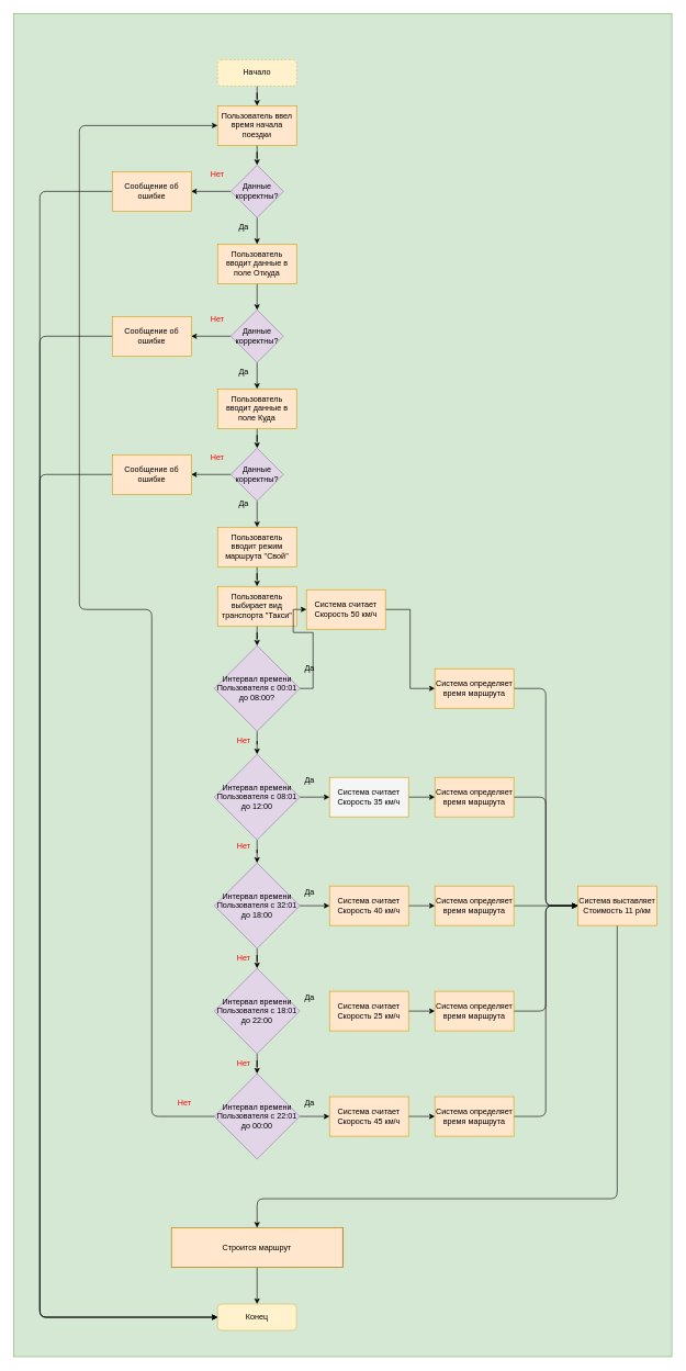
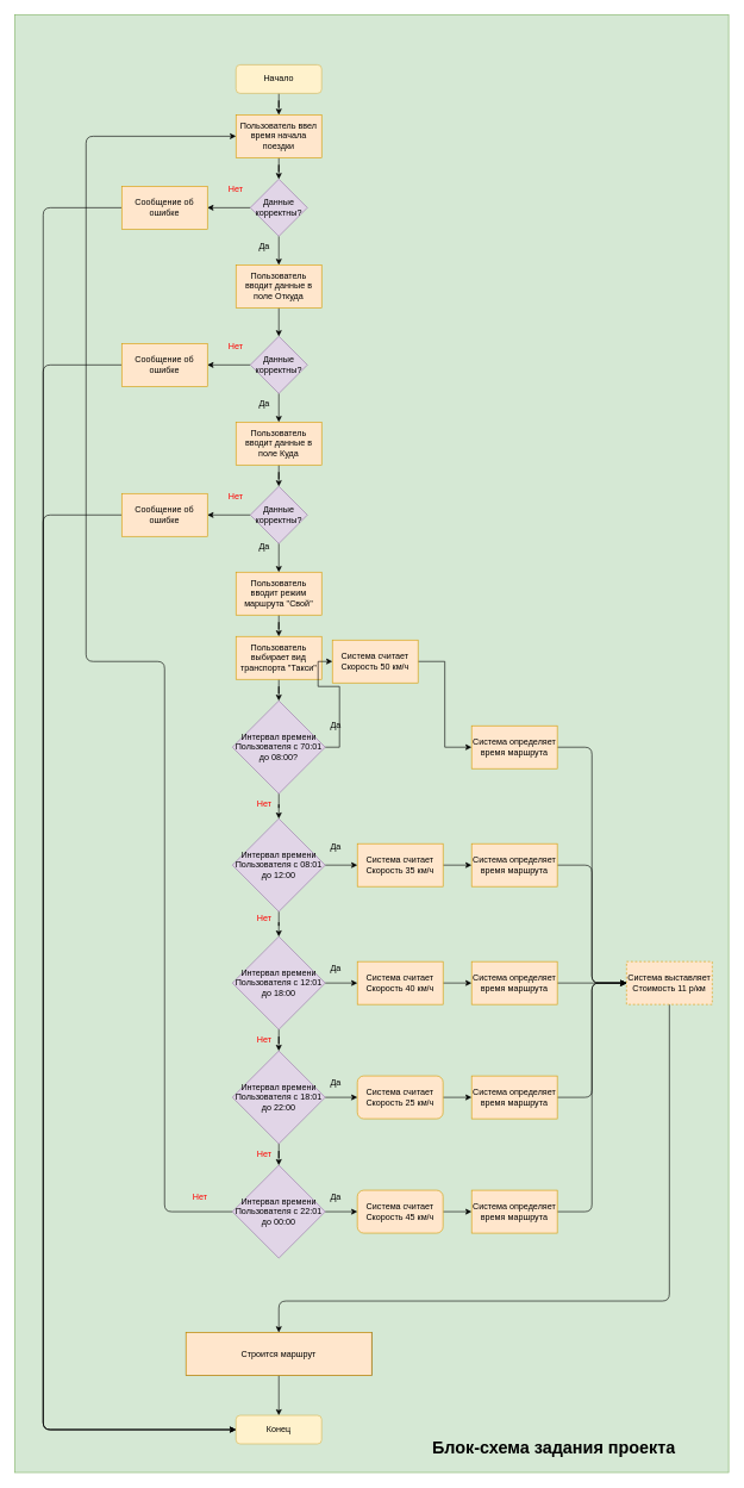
- <mxCell id="4" value="Начало" style="rounded=1;whiteSpace=wrap;html=1;fontSize=12;glass=0;strokeWidth=1;shadow=0;fillColor=#fff2cc;strokeColor=#d6b656;dashed=1;" parent="1" vertex="1"><mxGeometry x="330" y="90" width="120" height="40" as="geometry" /></mxCell>
+ <mxCell id="4" value="Начало" style="rounded=1;whiteSpace=wrap;html=1;fontSize=12;glass=0;strokeWidth=1;shadow=0;fillColor=#fff2cc;strokeColor=#d6b656;" parent="1" vertex="1"><mxGeometry x="330" y="90" width="120" height="40" as="geometry" /></mxCell>
- <mxCell id="63" value="Интервал времени Пользователя с 00:01 до 08:00?" style="rhombus;whiteSpace=wrap;html=1;rounded=0;glass=0;strokeWidth=1;shadow=0;fillColor=#e1d5e7;strokeColor=#9673a6;" parent="1" vertex="1"><mxGeometry x="325" y="980" width="130" height="130" as="geometry" /></mxCell>
+ <mxCell id="63" value="Интервал времени Пользователя с 70:01 до 08:00?" style="rhombus;whiteSpace=wrap;html=1;rounded=0;glass=0;strokeWidth=1;shadow=0;fillColor=#e1d5e7;strokeColor=#9673a6;" parent="1" vertex="1"><mxGeometry x="325" y="980" width="130" height="130" as="geometry" /></mxCell>
- <mxCell id="43" value="Система считает Скорость 35 км/ч" style="whiteSpace=wrap;html=1;rounded=0;glass=0;strokeWidth=1;shadow=0;fillColor=#f5f5f5;strokeColor=#d79b00;" parent="1" vertex="1"><mxGeometry x="500" y="1180" width="120" height="60" as="geometry" /></mxCell>
+ <mxCell id="43" value="Система считает Скорость 35 км/ч" style="whiteSpace=wrap;html=1;rounded=0;glass=0;strokeWidth=1;shadow=0;fillColor=#ffe6cc;strokeColor=#d79b00;" parent="1" vertex="1"><mxGeometry x="500" y="1180" width="120" height="60" as="geometry" /></mxCell>
- <mxCell id="70" value="Интервал времени Пользователя с 32:01 до 18:00" style="rhombus;whiteSpace=wrap;html=1;rounded=0;glass=0;strokeWidth=1;shadow=0;fillColor=#e1d5e7;strokeColor=#9673a6;" parent="1" vertex="1"><mxGeometry x="325" y="1310" width="130" height="130" as="geometry" /></mxCell>
+ <mxCell id="70" value="Интервал времени Пользователя с 12:01 до 18:00" style="rhombus;whiteSpace=wrap;html=1;rounded=0;glass=0;strokeWidth=1;shadow=0;fillColor=#e1d5e7;strokeColor=#9673a6;" parent="1" vertex="1"><mxGeometry x="325" y="1310" width="130" height="130" as="geometry" /></mxCell>
- <mxCell id="39" value="Система выставляет Стоимость 11 р/км" style="whiteSpace=wrap;html=1;rounded=0;glass=0;strokeWidth=1;shadow=0;fillColor=#ffe6cc;strokeColor=#d79b00;" parent="1" vertex="1"><mxGeometry x="877" y="1345" width="120" height="60" as="geometry" /></mxCell>
+ <mxCell id="39" value="Система выставляет Стоимость 11 р/км" style="whiteSpace=wrap;html=1;rounded=0;glass=0;strokeWidth=1;shadow=0;fillColor=#ffe6cc;strokeColor=#d79b00;dashed=1;" parent="1" vertex="1"><mxGeometry x="877" y="1345" width="120" height="60" as="geometry" /></mxCell>
+ <mxCell id="72" style="edgeStyle=orthogonalEdgeStyle;rounded=0;orthogonalLoop=1;jettySize=auto;html=1;entryX=0;entryY=0.5;entryDx=0;entryDy=0;" parent="1" source="73" target="47" edge="1"><mxGeometry relative="1" as="geometry" /></mxCell>
- <mxCell id="47" value="Система считает Скорость 25 км/ч" style="whiteSpace=wrap;html=1;rounded=0;glass=0;strokeWidth=1;shadow=0;fillColor=#ffe6cc;strokeColor=#d79b00;" parent="1" vertex="1"><mxGeometry x="500" y="1505" width="120" height="60" as="geometry" /></mxCell>
+ <mxCell id="47" value="Система считает Скорость 25 км/ч" style="whiteSpace=wrap;html=1;glass=0;strokeWidth=1;shadow=0;fillColor=#ffe6cc;strokeColor=#d79b00;rounded=1;" parent="1" vertex="1"><mxGeometry x="500" y="1505" width="120" height="60" as="geometry" /></mxCell>
- <mxCell id="49" value="Система считает Скорость 45 км/ч" style="whiteSpace=wrap;html=1;rounded=0;glass=0;strokeWidth=1;shadow=0;fillColor=#ffe6cc;strokeColor=#d79b00;" parent="1" vertex="1"><mxGeometry x="500" y="1665" width="120" height="60" as="geometry" /></mxCell>
+ <mxCell id="49" value="Система считает Скорость 45 км/ч" style="whiteSpace=wrap;html=1;glass=0;strokeWidth=1;shadow=0;fillColor=#ffe6cc;strokeColor=#d79b00;rounded=1;" parent="1" vertex="1"><mxGeometry x="500" y="1665" width="120" height="60" as="geometry" /></mxCell>
+ <mxCell id="60" value="&lt;h1&gt;Блок-схема задания проекта&lt;/h1&gt;" style="text;html=1;strokeColor=none;fillColor=none;spacing=5;spacingTop=-20;whiteSpace=wrap;overflow=hidden;rounded=0;" parent="1" vertex="1"><mxGeometry x="600" y="2005" width="397" height="40" as="geometry" /></mxCell>
